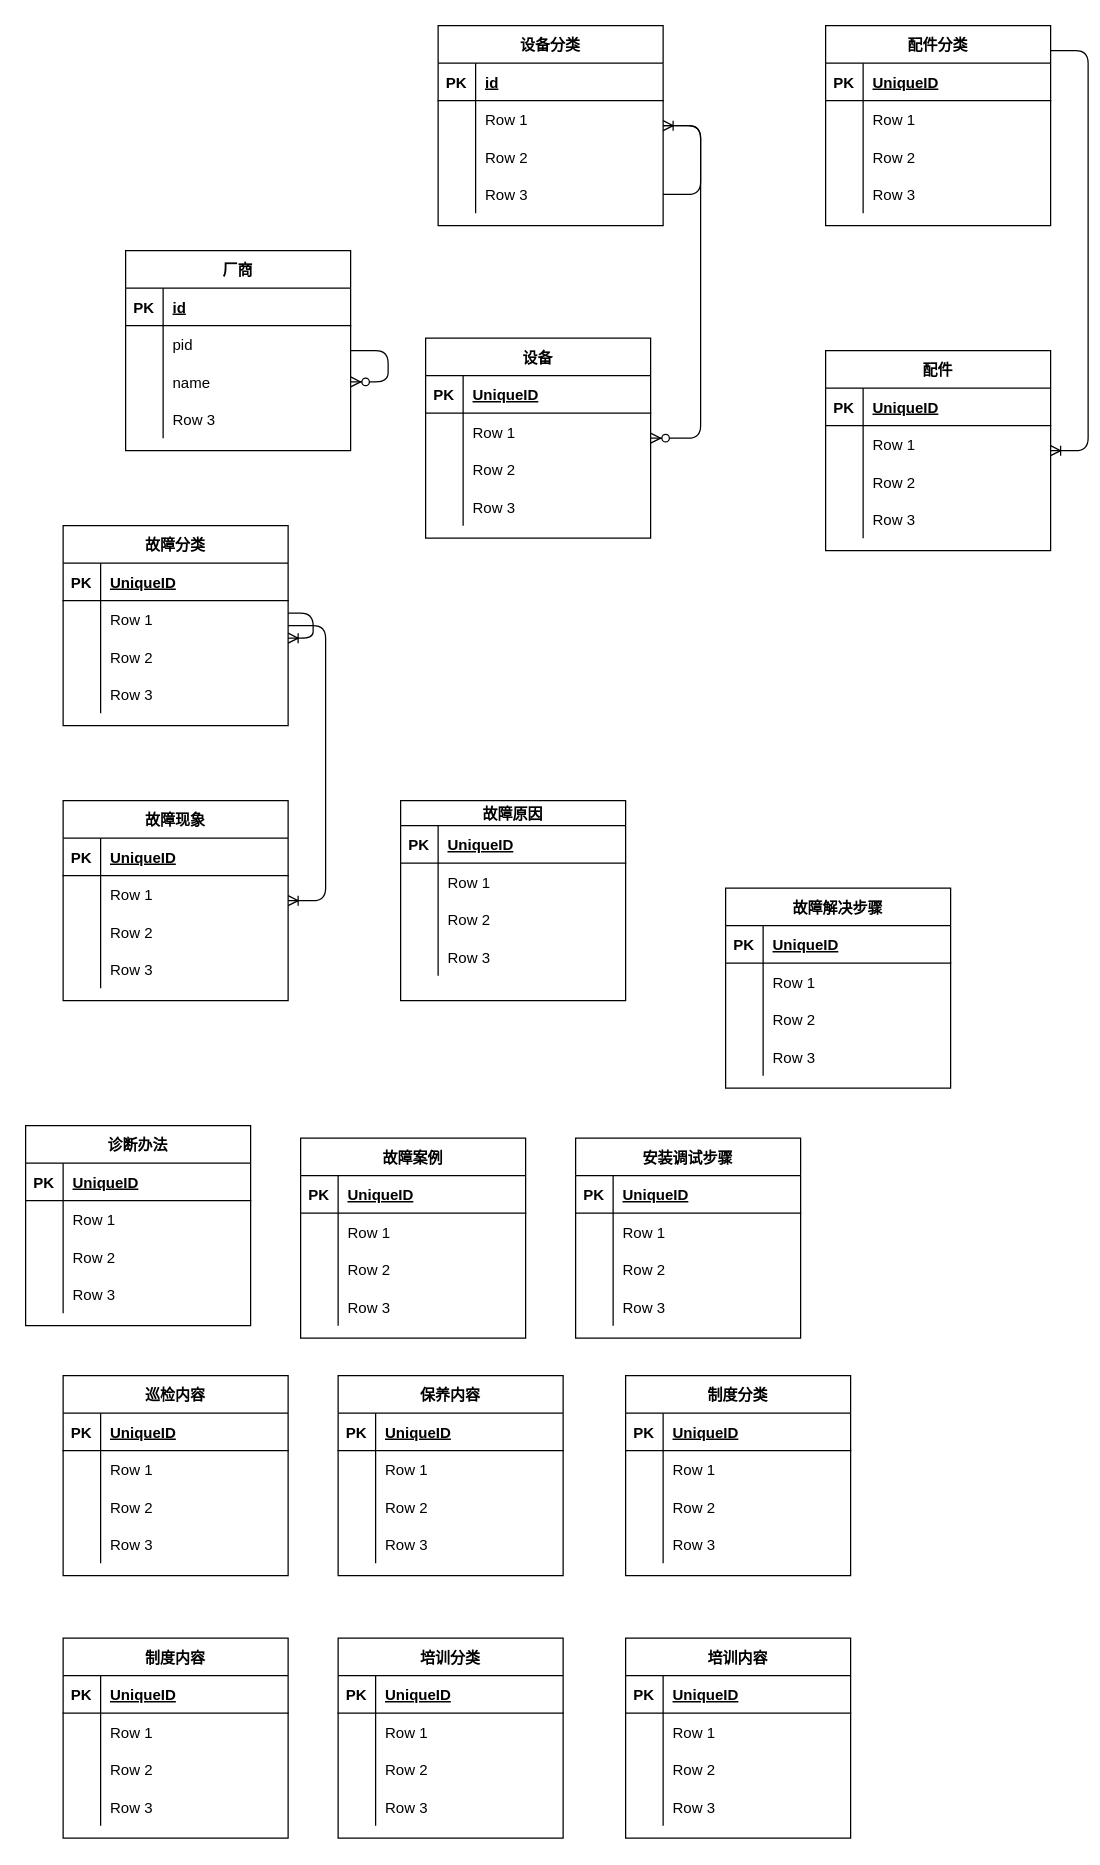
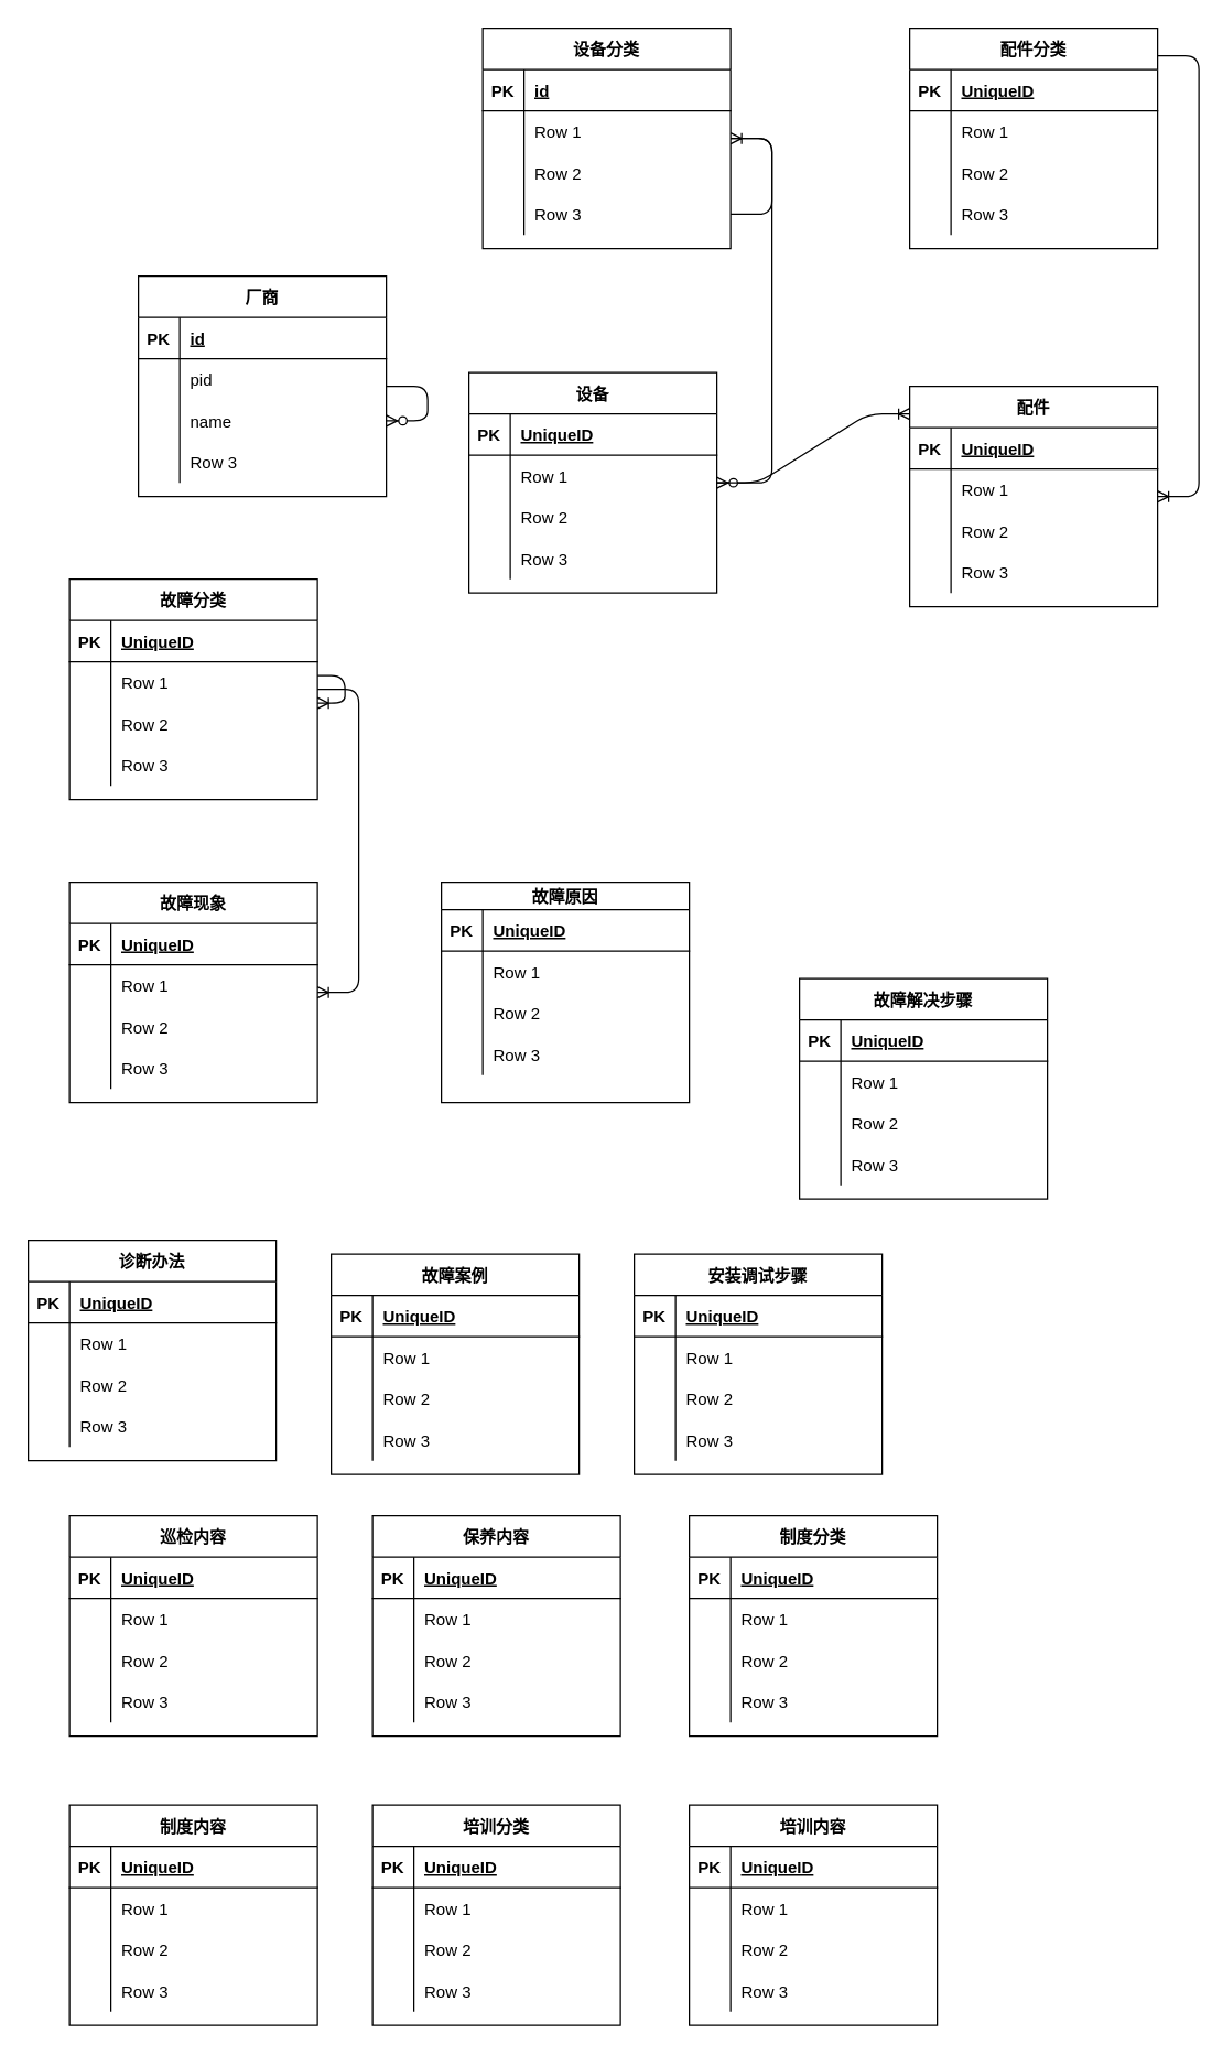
+ <mxCell id="242" value="" style="edgeStyle=entityRelationEdgeStyle;fontSize=12;html=1;endArrow=ERoneToMany;entryX=0;entryY=0.125;entryDx=0;entryDy=0;entryPerimeter=0;" edge="1" parent="1" source="29" target="55"><mxGeometry width="100" height="100" relative="1" as="geometry"><mxPoint x="420" y="460" as="sourcePoint" /><mxPoint x="520" y="360" as="targetPoint" /></mxGeometry></mxCell>
